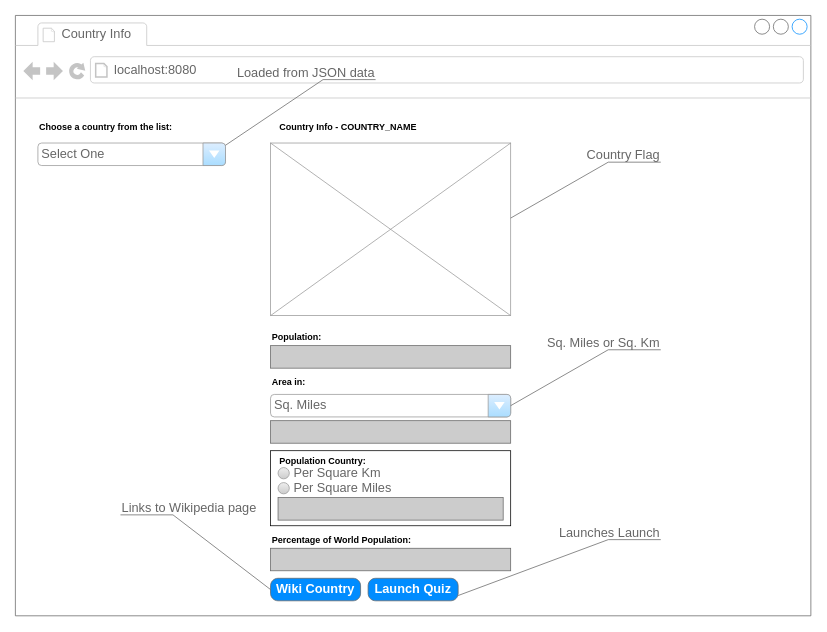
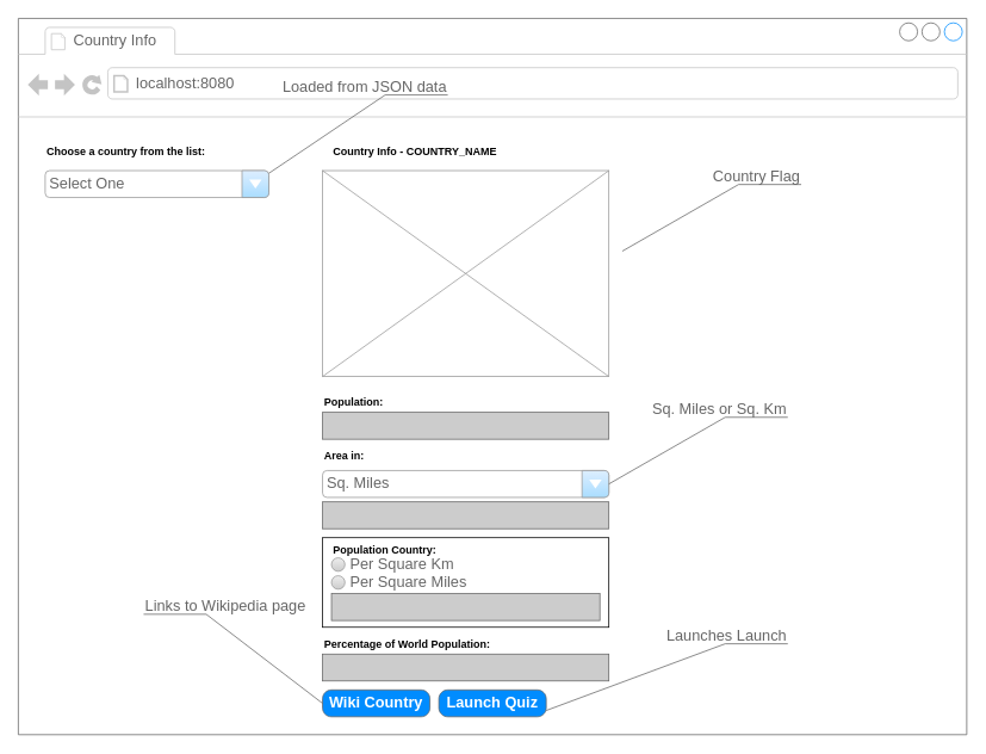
- <mxCell id="9" value="Country Flag" style="strokeWidth=1;shadow=0;dashed=0;align=center;html=1;shape=mxgraph.mockup.text.callout;linkText=;textSize=17;textColor=#666666;callDir=NE;callStyle=line;fontSize=17;fontColor=#666666;align=right;verticalAlign=top;strokeColor=#666666;" parent="2" vertex="1"><mxGeometry x="660" y="170" width="200" height="100" as="geometry" /></mxCell>
+ <mxCell id="9" value="Country Flag" style="strokeWidth=1;shadow=0;dashed=0;align=center;html=1;shape=mxgraph.mockup.text.callout;linkText=;textSize=17;textColor=#666666;callDir=NE;callStyle=line;fontSize=17;fontColor=#666666;align=right;verticalAlign=top;strokeColor=#666666;" parent="2" vertex="1"><mxGeometry x="675" y="160" width="200" height="100" as="geometry" /></mxCell>
